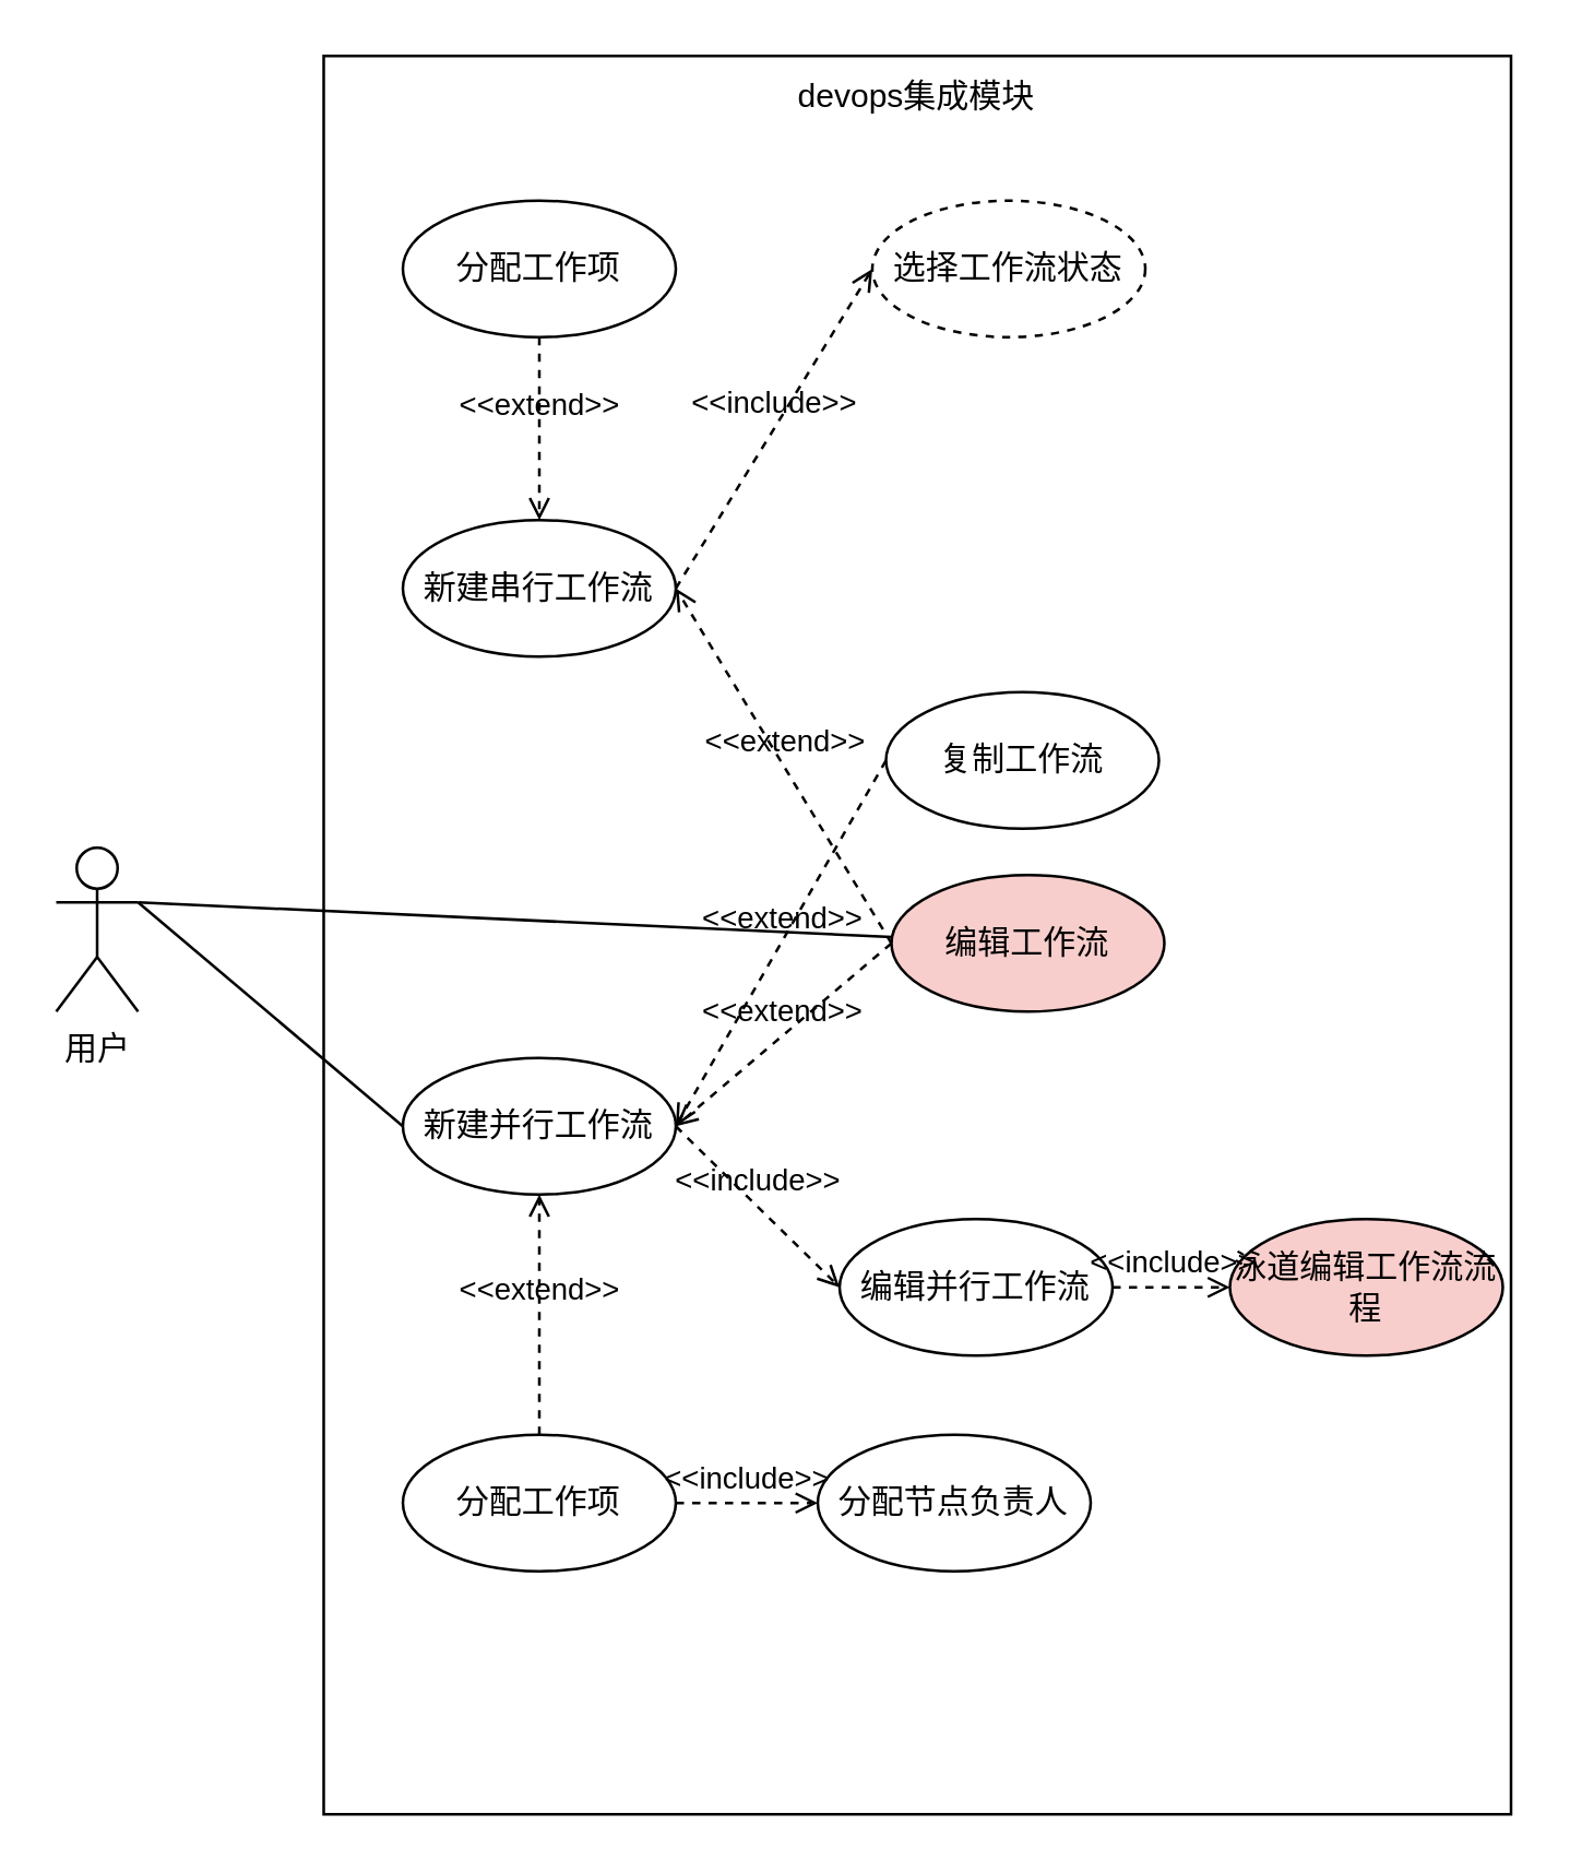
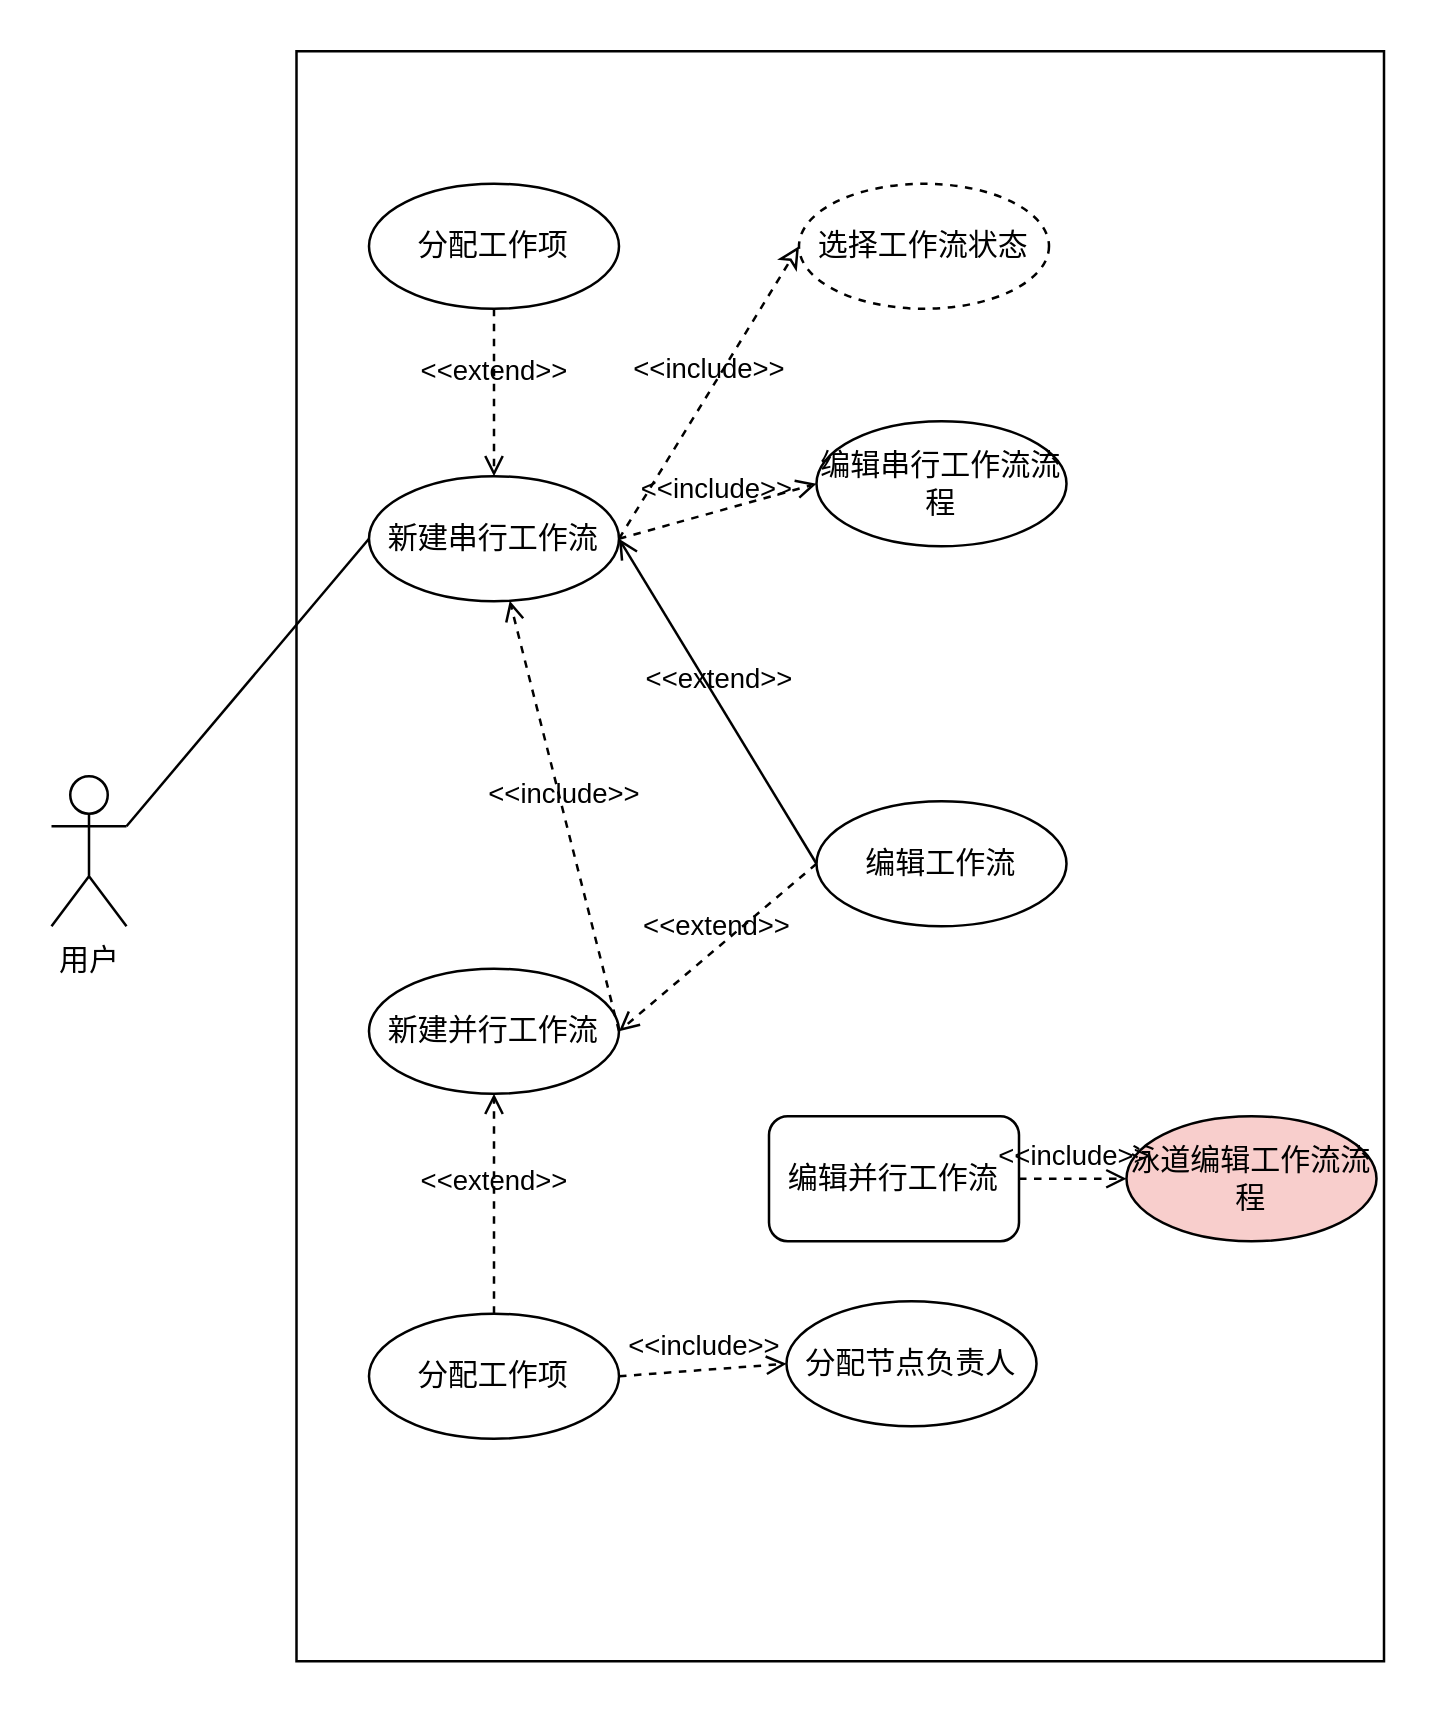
- <mxCell id="4" value="devops集成模块" style="text;html=1;align=center;verticalAlign=middle;whiteSpace=wrap;rounded=0;" vertex="1" parent="1"><mxGeometry x="286" y="20" width="99" height="30" as="geometry" /></mxCell>
- <mxCell id="16" value="&amp;lt;&amp;lt;include&amp;gt;&amp;gt;" style="html=1;verticalAlign=bottom;labelBackgroundColor=none;endArrow=open;endFill=0;dashed=1;rounded=0;entryX=0;entryY=0.5;entryDx=0;entryDy=0;exitX=1;exitY=0.5;exitDx=0;exitDy=0;" edge="1" parent="1" source="6" target="11"><mxGeometry width="160" relative="1" as="geometry"><mxPoint x="237" y="379" as="sourcePoint" /><mxPoint x="397" y="379" as="targetPoint" /></mxGeometry></mxCell>
+ <mxCell id="16" value="&amp;lt;&amp;lt;include&amp;gt;&amp;gt;" style="html=1;verticalAlign=bottom;labelBackgroundColor=none;endArrow=classic;endFill=0;dashed=1;rounded=0;entryX=0;entryY=0.5;entryDx=0;entryDy=0;exitX=1;exitY=0.5;exitDx=0;exitDy=0;" edge="1" parent="1" source="6" target="11"><mxGeometry width="160" relative="1" as="geometry"><mxPoint x="237" y="379" as="sourcePoint" /><mxPoint x="397" y="379" as="targetPoint" /></mxGeometry></mxCell>
+ <mxCell id="5" value="编辑串行工作流流程" style="ellipse;whiteSpace=wrap;html=1;" vertex="1" parent="1"><mxGeometry x="326" y="168" width="100" height="50" as="geometry" /></mxCell>
+ <mxCell id="17" value="&amp;lt;&amp;lt;include&amp;gt;&amp;gt;" style="html=1;verticalAlign=bottom;labelBackgroundColor=none;endArrow=open;endFill=0;dashed=1;rounded=0;entryX=0;entryY=0.5;entryDx=0;entryDy=0;exitX=1;exitY=0.5;exitDx=0;exitDy=0;" edge="1" parent="1" source="6" target="5"><mxGeometry width="160" relative="1" as="geometry"><mxPoint x="257" y="225" as="sourcePoint" /><mxPoint x="329" y="108" as="targetPoint" /></mxGeometry></mxCell>
- <mxCell id="19" value="&amp;lt;&amp;lt;extend&amp;gt;&amp;gt;" style="html=1;verticalAlign=bottom;labelBackgroundColor=none;endArrow=open;endFill=0;dashed=1;rounded=0;exitX=0;exitY=0.5;exitDx=0;exitDy=0;entryX=1;entryY=0.5;entryDx=0;entryDy=0;" edge="1" parent="1" source="15" target="6"><mxGeometry width="160" relative="1" as="geometry"><mxPoint x="336" y="355" as="sourcePoint" /><mxPoint x="250" y="216" as="targetPoint" /></mxGeometry></mxCell>
+ <mxCell id="19" value="&amp;lt;&amp;lt;extend&amp;gt;&amp;gt;" style="html=1;verticalAlign=bottom;labelBackgroundColor=none;endArrow=open;endFill=0;dashed=0;rounded=0;exitX=0;exitY=0.5;exitDx=0;exitDy=0;entryX=1;entryY=0.5;entryDx=0;entryDy=0;" edge="1" parent="1" source="15" target="6"><mxGeometry width="160" relative="1" as="geometry"><mxPoint x="336" y="355" as="sourcePoint" /><mxPoint x="250" y="216" as="targetPoint" /></mxGeometry></mxCell>
- <mxCell id="7" value="复制工作流" style="ellipse;whiteSpace=wrap;html=1;" vertex="1" parent="1"><mxGeometry x="324" y="253" width="100" height="50" as="geometry" /></mxCell>
- <mxCell id="10" value="" style="endArrow=none;html=1;rounded=0;exitX=1;exitY=0.333;exitDx=0;exitDy=0;exitPerimeter=0;" edge="1" parent="1" source="2" target="15"><mxGeometry width="50" height="50" relative="1" as="geometry"><mxPoint x="47" y="340" as="sourcePoint" /><mxPoint x="129" y="325" as="targetPoint" /></mxGeometry></mxCell>
+ <mxCell id="10" value="" style="endArrow=none;html=1;rounded=0;exitX=1;exitY=0.333;exitDx=0;exitDy=0;exitPerimeter=0;entryX=0;entryY=0.5;entryDx=0;entryDy=0;" edge="1" parent="1" source="2" target="6"><mxGeometry width="50" height="50" relative="1" as="geometry"><mxPoint x="47" y="340" as="sourcePoint" /><mxPoint x="129" y="325" as="targetPoint" /></mxGeometry></mxCell>
- <mxCell id="15" value="编辑工作流" style="ellipse;whiteSpace=wrap;html=1;fillColor=#f8cecc;" vertex="1" parent="1"><mxGeometry x="326" y="320" width="100" height="50" as="geometry" /></mxCell>
+ <mxCell id="15" value="编辑工作流" style="ellipse;whiteSpace=wrap;html=1;" vertex="1" parent="1"><mxGeometry x="326" y="320" width="100" height="50" as="geometry" /></mxCell>
- <mxCell id="14" value="" style="endArrow=none;html=1;rounded=0;exitX=1;exitY=0.333;exitDx=0;exitDy=0;exitPerimeter=0;entryX=0;entryY=0.5;entryDx=0;entryDy=0;" edge="1" parent="1" source="2" target="9"><mxGeometry width="50" height="50" relative="1" as="geometry"><mxPoint x="47" y="340" as="sourcePoint" /><mxPoint x="157" y="244" as="targetPoint" /></mxGeometry></mxCell>
- <mxCell id="20" value="&amp;lt;&amp;lt;extend&amp;gt;&amp;gt;" style="html=1;verticalAlign=bottom;labelBackgroundColor=none;endArrow=open;endFill=0;dashed=1;rounded=0;entryX=1;entryY=0.5;entryDx=0;entryDy=0;exitX=0;exitY=0.5;exitDx=0;exitDy=0;" edge="1" parent="1" source="7" target="9"><mxGeometry width="160" relative="1" as="geometry"><mxPoint x="334" y="288" as="sourcePoint" /><mxPoint x="257" y="225" as="targetPoint" /></mxGeometry></mxCell>
- <mxCell id="21" value="&amp;lt;&amp;lt;include&amp;gt;&amp;gt;" style="html=1;verticalAlign=bottom;labelBackgroundColor=none;endArrow=open;endFill=0;dashed=1;rounded=0;entryX=0;entryY=0.5;entryDx=0;entryDy=0;exitX=1;exitY=0.5;exitDx=0;exitDy=0;" edge="1" parent="1" source="9" target="8"><mxGeometry width="160" relative="1" as="geometry"><mxPoint x="257" y="225" as="sourcePoint" /><mxPoint x="329" y="108" as="targetPoint" /></mxGeometry></mxCell>
+ <mxCell id="21" value="&amp;lt;&amp;lt;include&amp;gt;&amp;gt;" style="html=1;verticalAlign=bottom;labelBackgroundColor=none;endArrow=open;endFill=0;dashed=1;rounded=0;exitX=1;exitY=0.5;exitDx=0;exitDy=0;" edge="1" parent="1" source="9" target="6"><mxGeometry width="160" relative="1" as="geometry"><mxPoint x="257" y="225" as="sourcePoint" /><mxPoint x="329" y="108" as="targetPoint" /></mxGeometry></mxCell>
- <mxCell id="8" value="编辑并行工作流" style="ellipse;whiteSpace=wrap;html=1;" vertex="1" parent="1"><mxGeometry x="307" y="446" width="100" height="50" as="geometry" /></mxCell>
+ <mxCell id="8" value="编辑并行工作流" style="whiteSpace=wrap;html=1;rounded=1;" vertex="1" parent="1"><mxGeometry x="307" y="446" width="100" height="50" as="geometry" /></mxCell>
- <mxCell id="13" value="分配节点负责人" style="ellipse;whiteSpace=wrap;html=1;" vertex="1" parent="1"><mxGeometry x="299" y="525" width="100" height="50" as="geometry" /></mxCell>
+ <mxCell id="13" value="分配节点负责人" style="ellipse;whiteSpace=wrap;html=1;" vertex="1" parent="1"><mxGeometry x="314" y="520" width="100" height="50" as="geometry" /></mxCell>
